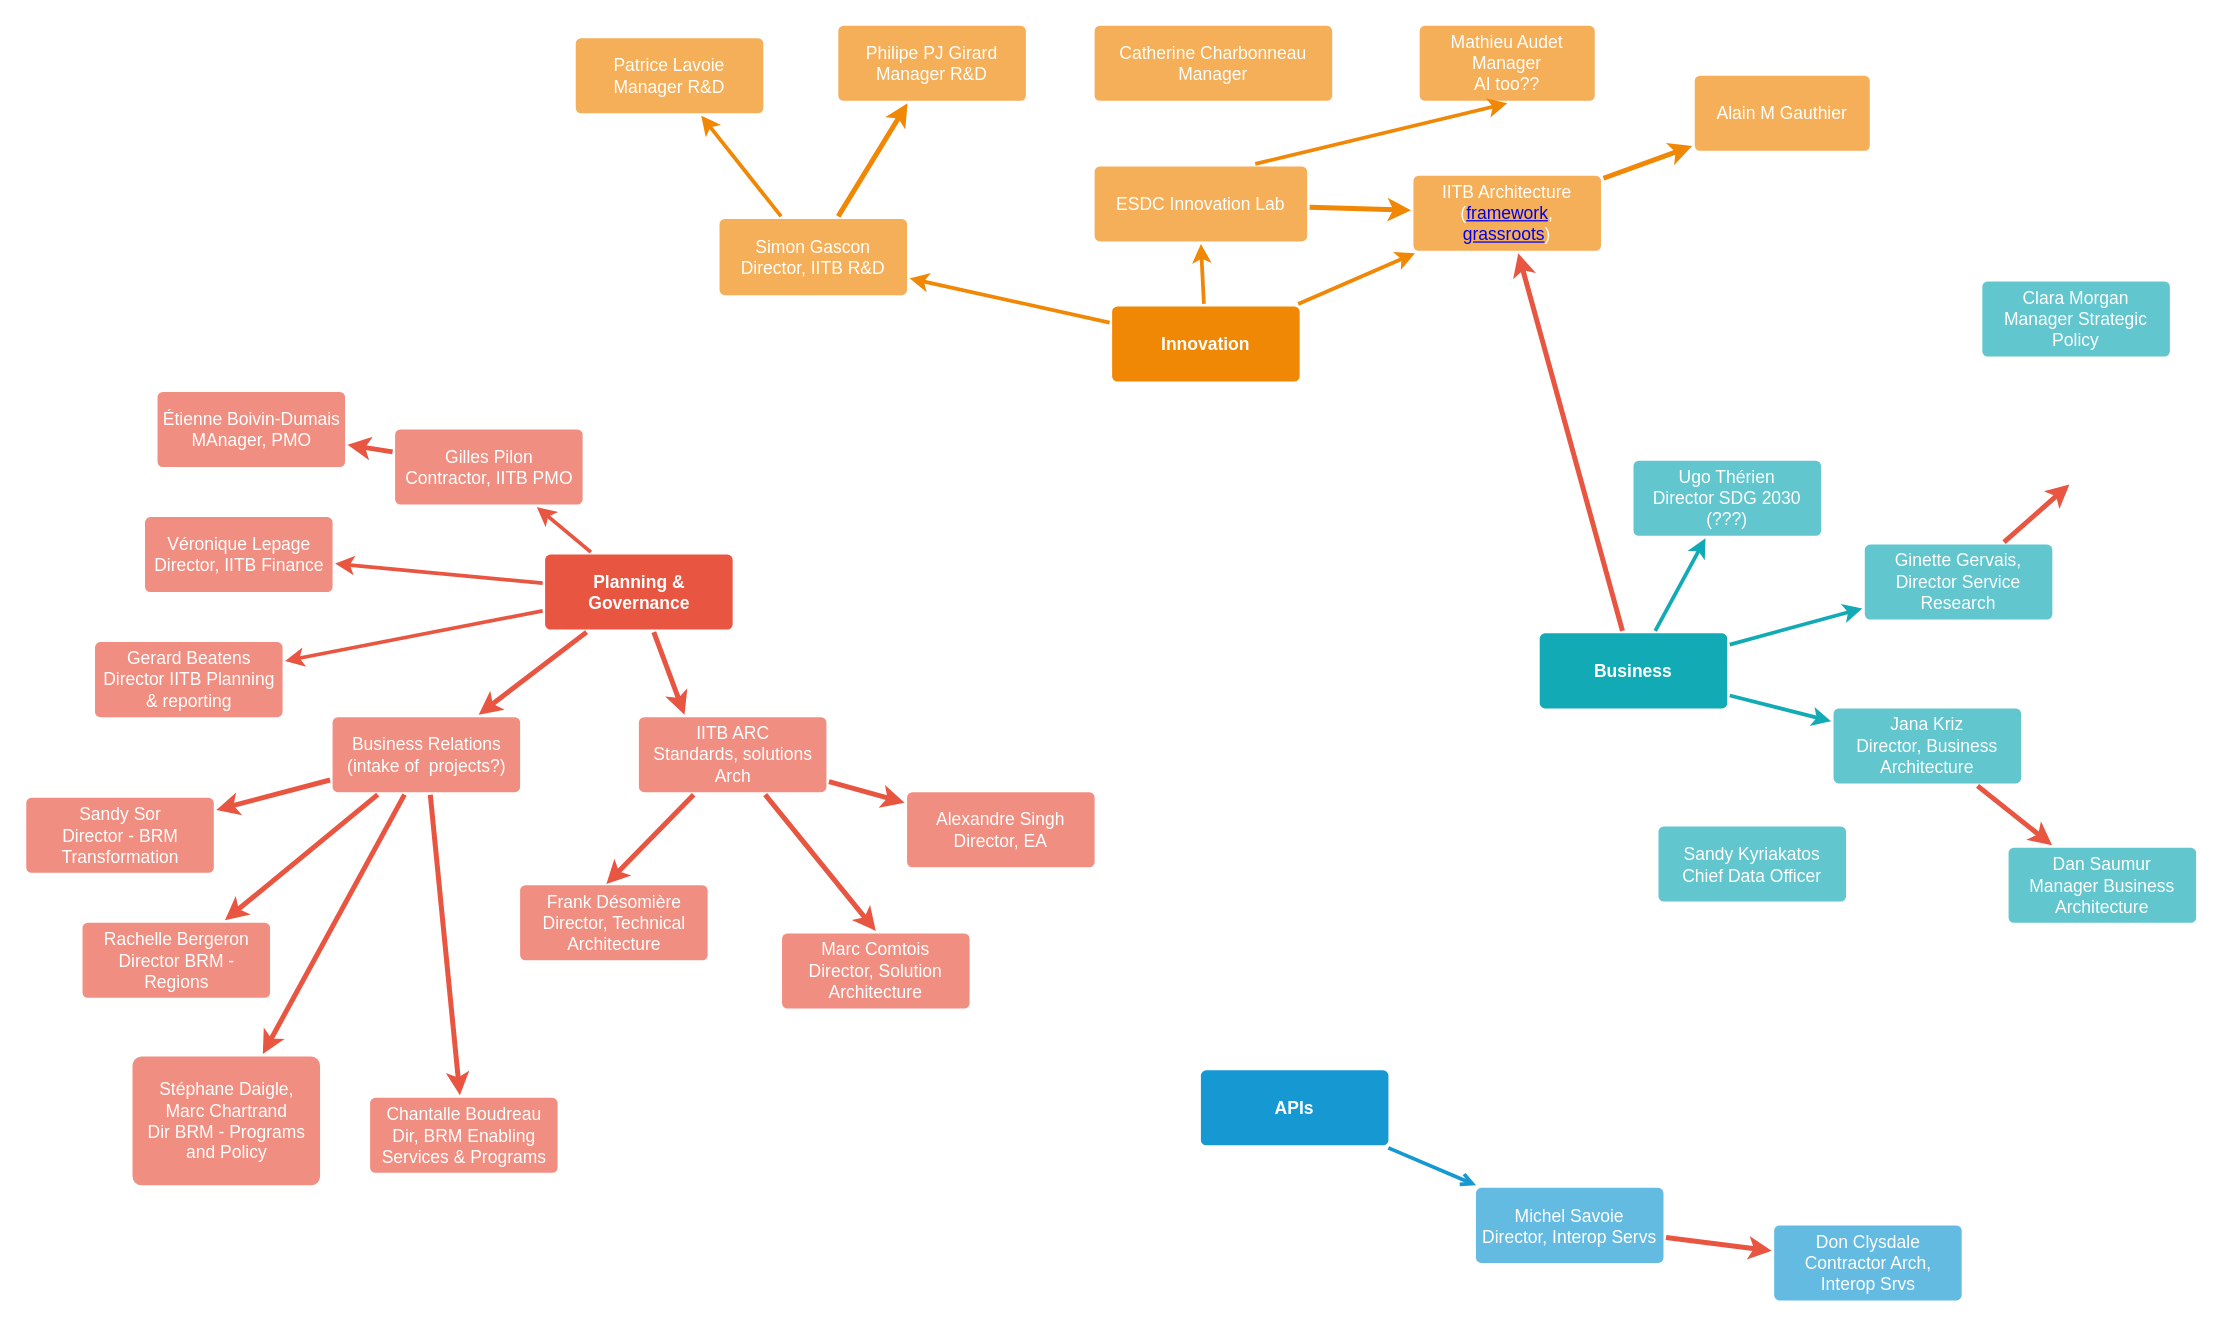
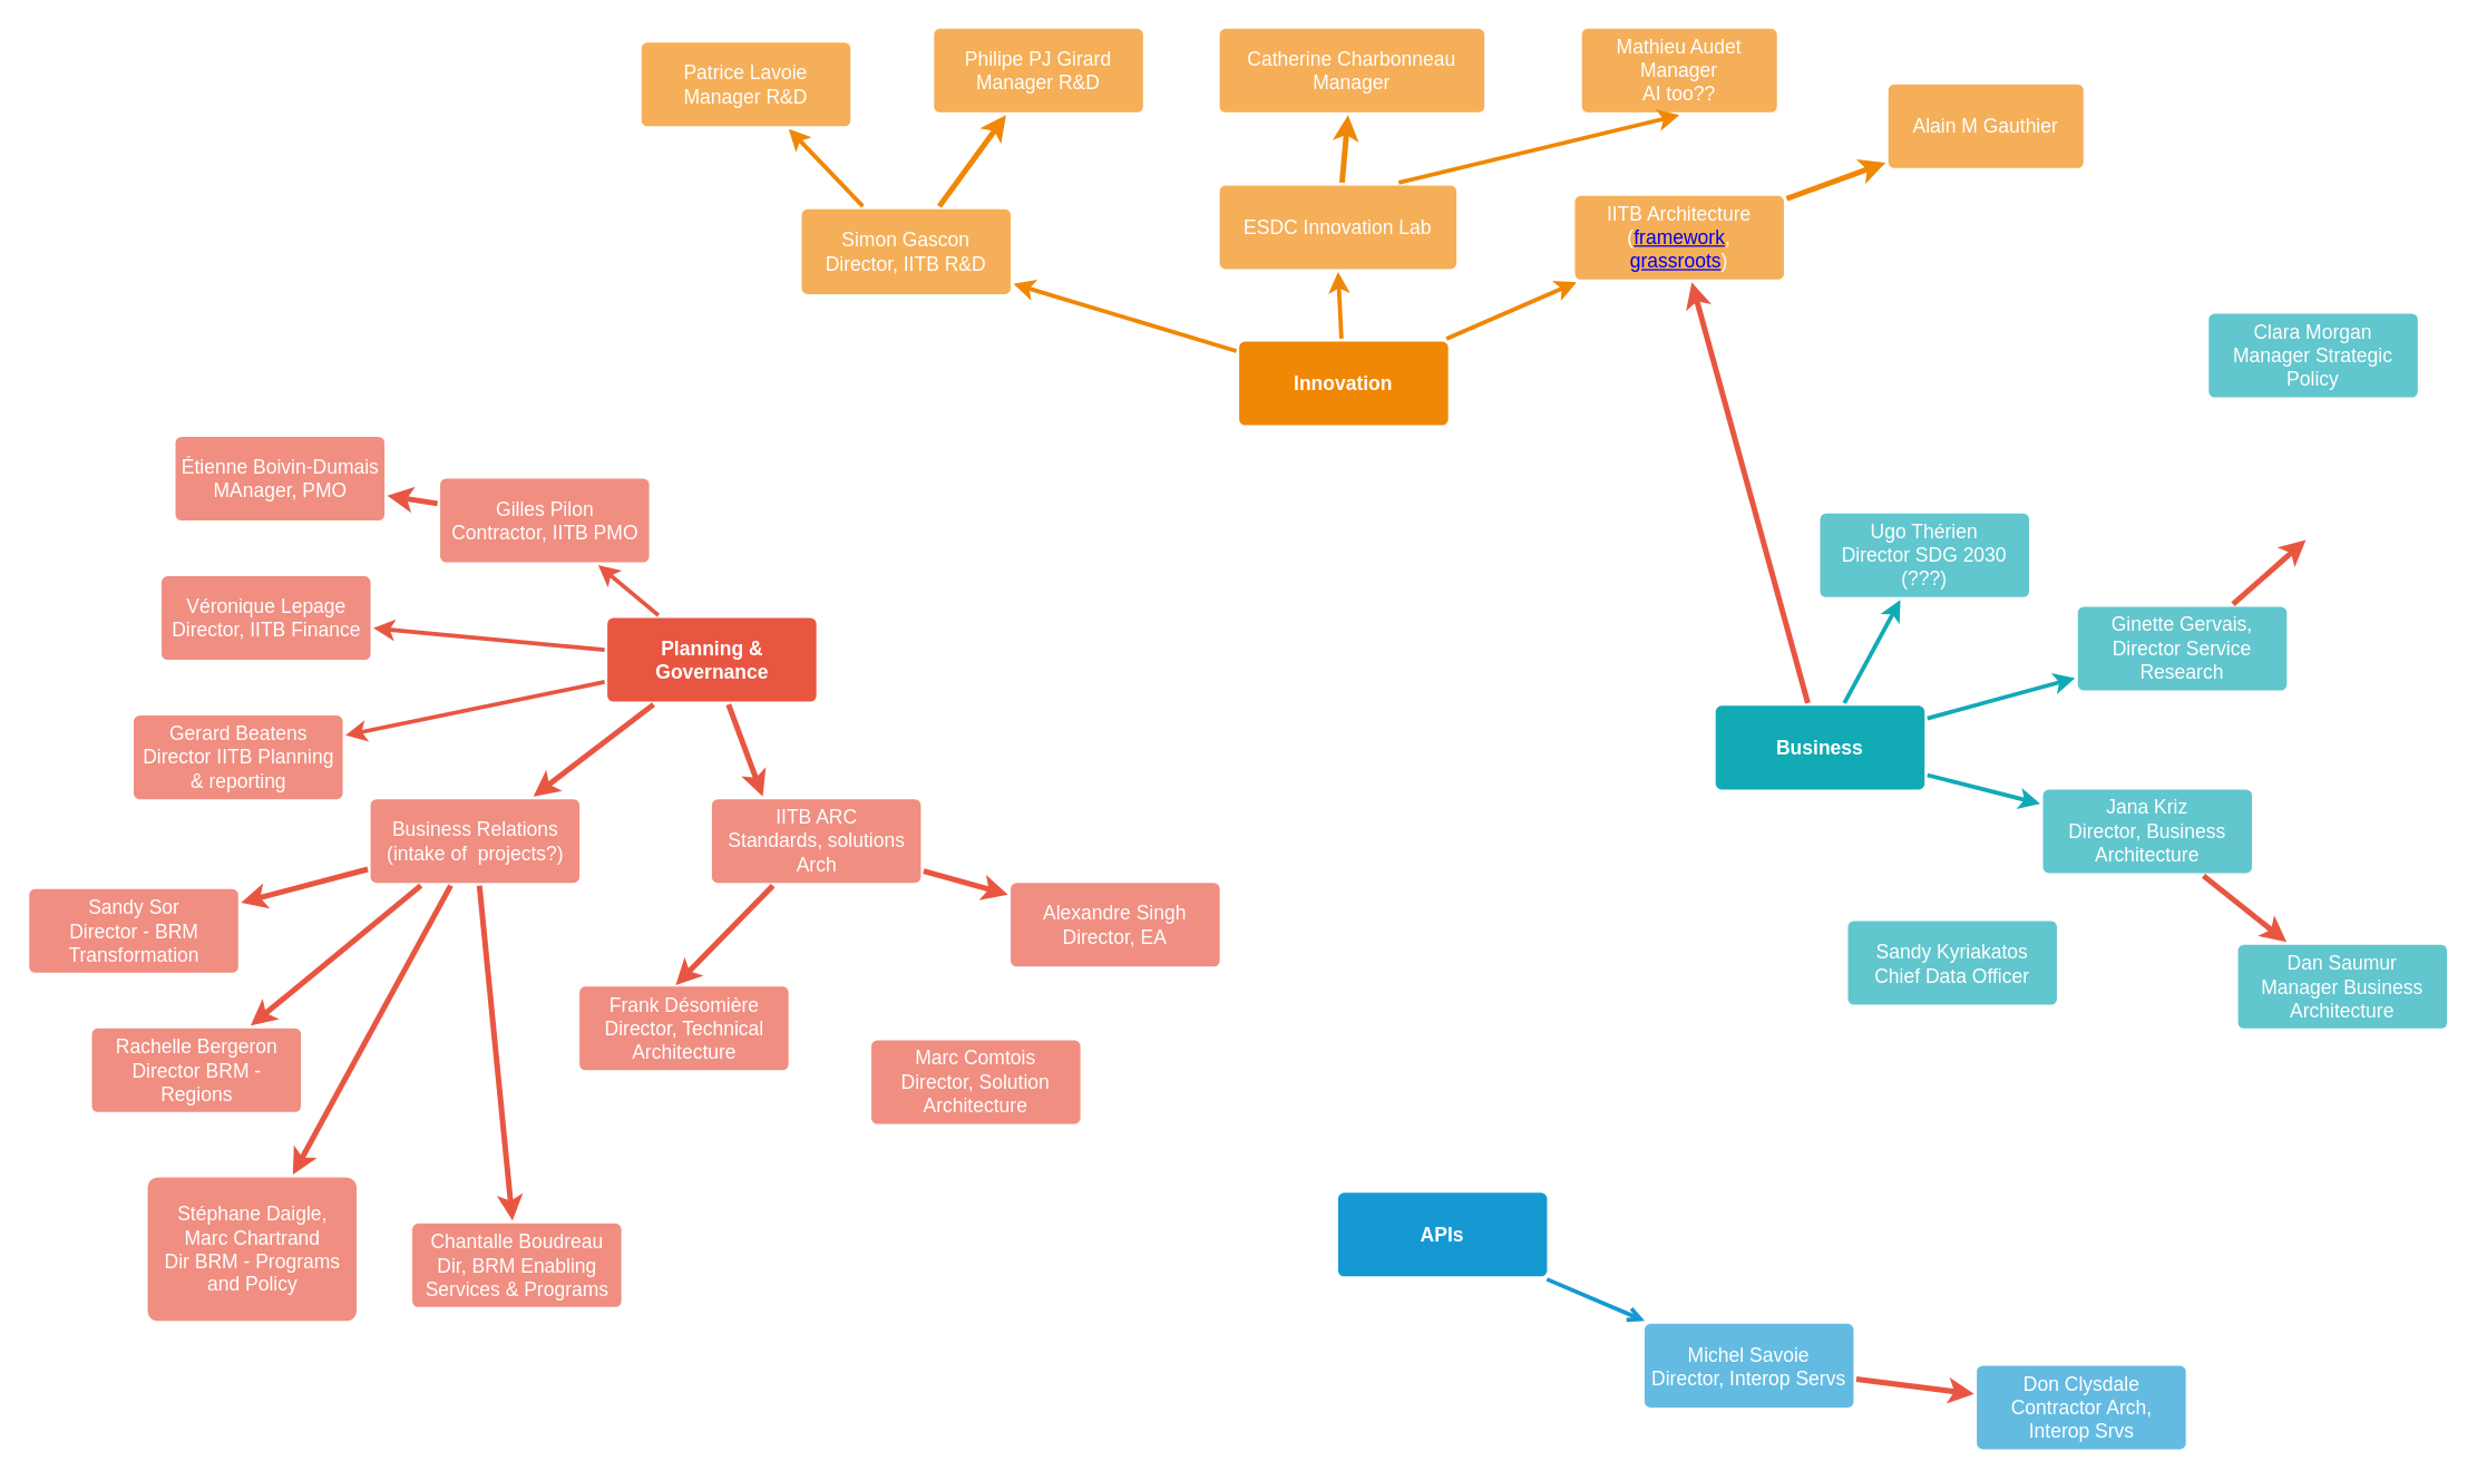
- <mxCell id="40" style="edgeStyle=none;rounded=0;orthogonalLoop=1;jettySize=auto;html=1;strokeColor=#f08705;strokeWidth=4;" edge="1" parent="1" source="41" target="18"><mxGeometry relative="1" as="geometry" /></mxCell>
+ <mxCell id="40" style="edgeStyle=none;rounded=0;orthogonalLoop=1;jettySize=auto;html=1;strokeColor=#f08705;strokeWidth=4;" edge="1" parent="1" source="41" target="20"><mxGeometry relative="1" as="geometry" /></mxCell>
- <mxCell id="24" value="&lt;div&gt;Simon Gascon&lt;/div&gt;&lt;div&gt;Director, IITB R&amp;amp;D&lt;br&gt;&lt;/div&gt;" style="rounded=1;whiteSpace=wrap;html=1;shadow=0;labelBackgroundColor=none;strokeColor=none;strokeWidth=3;fillColor=#f5af58;fontFamily=Helvetica;fontSize=14;fontColor=#FFFFFF;align=center;spacing=5;arcSize=7;perimeterSpacing=2;" parent="1" vertex="1"><mxGeometry x="575" y="174.5" width="150" height="61" as="geometry" /></mxCell>
+ <mxCell id="24" value="&lt;div&gt;Simon Gascon&lt;/div&gt;&lt;div&gt;Director, IITB R&amp;amp;D&lt;br&gt;&lt;/div&gt;" style="rounded=1;whiteSpace=wrap;html=1;shadow=0;labelBackgroundColor=none;strokeColor=none;strokeWidth=3;fillColor=#f5af58;fontFamily=Helvetica;fontSize=14;fontColor=#FFFFFF;align=center;spacing=5;arcSize=7;perimeterSpacing=2;" parent="1" vertex="1"><mxGeometry x="575" y="149.5" width="150" height="61" as="geometry" /></mxCell>
- <mxCell id="8" value="&lt;div&gt;Gerard Beatens&lt;/div&gt;&lt;div&gt;Director IITB Planning &amp;amp; reporting&lt;br&gt;&lt;/div&gt;" style="rounded=1;whiteSpace=wrap;html=1;shadow=0;labelBackgroundColor=none;strokeColor=none;strokeWidth=3;fillColor=#f08e81;fontFamily=Helvetica;fontSize=14;fontColor=#FFFFFF;align=center;spacing=5;fontStyle=0;arcSize=7;perimeterSpacing=2;" parent="1" vertex="1"><mxGeometry x="75.5" y="513" width="150" height="60" as="geometry" /></mxCell>
+ <mxCell id="8" value="&lt;div&gt;Gerard Beatens&lt;/div&gt;&lt;div&gt;Director IITB Planning &amp;amp; reporting&lt;br&gt;&lt;/div&gt;" style="rounded=1;whiteSpace=wrap;html=1;shadow=0;labelBackgroundColor=none;strokeColor=none;strokeWidth=3;fillColor=#f08e81;fontFamily=Helvetica;fontSize=14;fontColor=#FFFFFF;align=center;spacing=5;fontStyle=0;arcSize=7;perimeterSpacing=2;" parent="1" vertex="1"><mxGeometry x="95.5" y="513" width="150" height="60" as="geometry" /></mxCell>
- <mxCell id="44" style="edgeStyle=none;rounded=0;orthogonalLoop=1;jettySize=auto;html=1;entryX=0.5;entryY=0;entryDx=0;entryDy=0;strokeColor=#E85642;strokeWidth=4;" edge="1" parent="1" source="46" target="48"><mxGeometry relative="1" as="geometry" /></mxCell>
